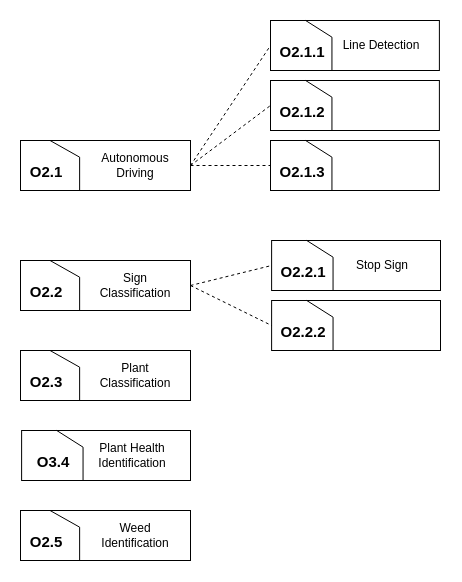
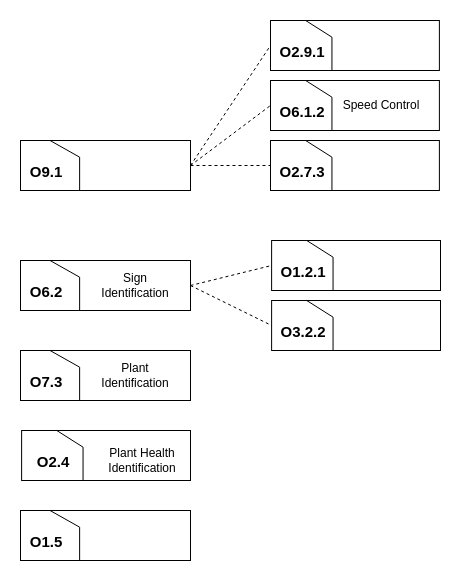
- <mxCell id="29" value="Line Detection" style="text;strokeColor=none;align=center;fillColor=none;html=1;verticalAlign=middle;whiteSpace=wrap;rounded=0;" vertex="1" parent="23"><mxGeometry x="62.222" y="10" width="80" height="30" as="geometry" /></mxCell>
- <mxCell id="28" value="O2.1.1" style="text;strokeColor=none;align=center;fillColor=none;html=1;verticalAlign=middle;whiteSpace=wrap;rounded=0;fontStyle=1;fontSize=15;" vertex="1" parent="25"><mxGeometry x="-13.14" y="22.222" width="19.71" height="16.667" as="geometry" /></mxCell>
+ <mxCell id="28" value="O2.9.1" style="text;strokeColor=none;align=center;fillColor=none;html=1;verticalAlign=middle;whiteSpace=wrap;rounded=0;fontStyle=1;fontSize=15;" vertex="1" parent="25"><mxGeometry x="-13.14" y="22.222" width="19.71" height="16.667" as="geometry" /></mxCell>
+ <mxCell id="44" value="Speed Control" style="text;strokeColor=none;align=center;fillColor=none;html=1;verticalAlign=middle;whiteSpace=wrap;rounded=0;" vertex="1" parent="38"><mxGeometry x="62.222" y="10" width="80" height="30" as="geometry" /></mxCell>
- <mxCell id="43" value="O2.1.2" style="text;strokeColor=none;align=center;fillColor=none;html=1;verticalAlign=middle;whiteSpace=wrap;rounded=0;fontStyle=1;fontSize=15;" vertex="1" parent="40"><mxGeometry x="-13.14" y="22.222" width="19.71" height="16.667" as="geometry" /></mxCell>
+ <mxCell id="43" value="O6.1.2" style="text;strokeColor=none;align=center;fillColor=none;html=1;verticalAlign=middle;whiteSpace=wrap;rounded=0;fontStyle=1;fontSize=15;" vertex="1" parent="40"><mxGeometry x="-13.14" y="22.222" width="19.71" height="16.667" as="geometry" /></mxCell>
- <mxCell id="22" value="Autonomous&lt;br&gt;Driving" style="text;strokeColor=none;align=center;fillColor=none;html=1;verticalAlign=middle;whiteSpace=wrap;rounded=0;" vertex="1" parent="16"><mxGeometry x="70" y="10" width="90" height="30" as="geometry" /></mxCell>
- <mxCell id="21" value="O2.1" style="text;strokeColor=none;align=center;fillColor=none;html=1;verticalAlign=middle;whiteSpace=wrap;rounded=0;fontStyle=1;fontSize=15;" vertex="1" parent="18"><mxGeometry x="-14.783" y="22.222" width="22.174" height="16.667" as="geometry" /></mxCell>
+ <mxCell id="21" value="O9.1" style="text;strokeColor=none;align=center;fillColor=none;html=1;verticalAlign=middle;whiteSpace=wrap;rounded=0;fontStyle=1;fontSize=15;" vertex="1" parent="18"><mxGeometry x="-14.783" y="22.222" width="22.174" height="16.667" as="geometry" /></mxCell>
- <mxCell id="50" value="O2.1.3" style="text;strokeColor=none;align=center;fillColor=none;html=1;verticalAlign=middle;whiteSpace=wrap;rounded=0;fontStyle=1;fontSize=15;" vertex="1" parent="47"><mxGeometry x="-13.14" y="22.222" width="19.71" height="16.667" as="geometry" /></mxCell>
+ <mxCell id="50" value="O2.7.3" style="text;strokeColor=none;align=center;fillColor=none;html=1;verticalAlign=middle;whiteSpace=wrap;rounded=0;fontStyle=1;fontSize=15;" vertex="1" parent="47"><mxGeometry x="-13.14" y="22.222" width="19.71" height="16.667" as="geometry" /></mxCell>
- <mxCell id="59" value="Stop Sign" style="text;strokeColor=none;align=center;fillColor=none;html=1;verticalAlign=middle;whiteSpace=wrap;rounded=0;" vertex="1" parent="53"><mxGeometry x="62.222" y="10" width="80" height="30" as="geometry" /></mxCell>
- <mxCell id="58" value="O2.2.1" style="text;strokeColor=none;align=center;fillColor=none;html=1;verticalAlign=middle;whiteSpace=wrap;rounded=0;fontStyle=1;fontSize=15;" vertex="1" parent="55"><mxGeometry x="-13.14" y="22.222" width="19.71" height="16.667" as="geometry" /></mxCell>
+ <mxCell id="58" value="O1.2.1" style="text;strokeColor=none;align=center;fillColor=none;html=1;verticalAlign=middle;whiteSpace=wrap;rounded=0;fontStyle=1;fontSize=15;" vertex="1" parent="55"><mxGeometry x="-13.14" y="22.222" width="19.71" height="16.667" as="geometry" /></mxCell>
- <mxCell id="37" value="Sign Classification" style="text;strokeColor=none;align=center;fillColor=none;html=1;verticalAlign=middle;whiteSpace=wrap;rounded=0;" vertex="1" parent="31"><mxGeometry x="70" y="10" width="90" height="30" as="geometry" /></mxCell>
+ <mxCell id="37" value="Sign Identification" style="text;strokeColor=none;align=center;fillColor=none;html=1;verticalAlign=middle;whiteSpace=wrap;rounded=0;" vertex="1" parent="31"><mxGeometry x="70" y="10" width="90" height="30" as="geometry" /></mxCell>
- <mxCell id="36" value="O2.2" style="text;strokeColor=none;align=center;fillColor=none;html=1;verticalAlign=middle;whiteSpace=wrap;rounded=0;fontStyle=1;fontSize=15;" vertex="1" parent="33"><mxGeometry x="-14.783" y="22.222" width="22.174" height="16.667" as="geometry" /></mxCell>
+ <mxCell id="36" value="O6.2" style="text;strokeColor=none;align=center;fillColor=none;html=1;verticalAlign=middle;whiteSpace=wrap;rounded=0;fontStyle=1;fontSize=15;" vertex="1" parent="33"><mxGeometry x="-14.783" y="22.222" width="22.174" height="16.667" as="geometry" /></mxCell>
- <mxCell id="65" value="O2.2.2" style="text;strokeColor=none;align=center;fillColor=none;html=1;verticalAlign=middle;whiteSpace=wrap;rounded=0;fontStyle=1;fontSize=15;" vertex="1" parent="62"><mxGeometry x="-13.14" y="22.222" width="19.71" height="16.667" as="geometry" /></mxCell>
+ <mxCell id="65" value="O3.2.2" style="text;strokeColor=none;align=center;fillColor=none;html=1;verticalAlign=middle;whiteSpace=wrap;rounded=0;fontStyle=1;fontSize=15;" vertex="1" parent="62"><mxGeometry x="-13.14" y="22.222" width="19.71" height="16.667" as="geometry" /></mxCell>
- <mxCell id="8" value="Plant Classification" style="text;strokeColor=none;align=center;fillColor=none;html=1;verticalAlign=middle;whiteSpace=wrap;rounded=0;" vertex="1" parent="2"><mxGeometry x="70" y="10" width="90" height="30" as="geometry" /></mxCell>
+ <mxCell id="8" value="Plant Identification" style="text;strokeColor=none;align=center;fillColor=none;html=1;verticalAlign=middle;whiteSpace=wrap;rounded=0;" vertex="1" parent="2"><mxGeometry x="70" y="10" width="90" height="30" as="geometry" /></mxCell>
- <mxCell id="7" value="O2.3" style="text;strokeColor=none;align=center;fillColor=none;html=1;verticalAlign=middle;whiteSpace=wrap;rounded=0;fontStyle=1;fontSize=15;" vertex="1" parent="4"><mxGeometry x="-14.783" y="22.222" width="22.174" height="16.667" as="geometry" /></mxCell>
+ <mxCell id="7" value="O7.3" style="text;strokeColor=none;align=center;fillColor=none;html=1;verticalAlign=middle;whiteSpace=wrap;rounded=0;fontStyle=1;fontSize=15;" vertex="1" parent="4"><mxGeometry x="-14.783" y="22.222" width="22.174" height="16.667" as="geometry" /></mxCell>
- <mxCell id="74" value="Plant Health Identification" style="text;strokeColor=none;align=center;fillColor=none;html=1;verticalAlign=middle;whiteSpace=wrap;rounded=0;" vertex="1" parent="68"><mxGeometry x="62.222" y="10" width="80" height="30" as="geometry" /></mxCell>
+ <mxCell id="74" value="Plant Health Identification" style="text;strokeColor=none;align=center;fillColor=none;html=1;verticalAlign=middle;whiteSpace=wrap;rounded=0;" vertex="1" parent="68"><mxGeometry x="72.222" y="15" width="80" height="30" as="geometry" /></mxCell>
- <mxCell id="73" value="O3.4" style="text;strokeColor=none;align=center;fillColor=none;html=1;verticalAlign=middle;whiteSpace=wrap;rounded=0;fontStyle=1;fontSize=15;" vertex="1" parent="70"><mxGeometry x="-13.14" y="22.222" width="19.71" height="16.667" as="geometry" /></mxCell>
+ <mxCell id="73" value="O2.4" style="text;strokeColor=none;align=center;fillColor=none;html=1;verticalAlign=middle;whiteSpace=wrap;rounded=0;fontStyle=1;fontSize=15;" vertex="1" parent="70"><mxGeometry x="-13.14" y="22.222" width="19.71" height="16.667" as="geometry" /></mxCell>
- <mxCell id="15" value="Weed Identification" style="text;strokeColor=none;align=center;fillColor=none;html=1;verticalAlign=middle;whiteSpace=wrap;rounded=0;" vertex="1" parent="9"><mxGeometry x="70" y="10" width="90" height="30" as="geometry" /></mxCell>
- <mxCell id="14" value="O2.5" style="text;strokeColor=none;align=center;fillColor=none;html=1;verticalAlign=middle;whiteSpace=wrap;rounded=0;fontStyle=1;fontSize=15;" vertex="1" parent="11"><mxGeometry x="-14.783" y="22.222" width="22.174" height="16.667" as="geometry" /></mxCell>
+ <mxCell id="14" value="O1.5" style="text;strokeColor=none;align=center;fillColor=none;html=1;verticalAlign=middle;whiteSpace=wrap;rounded=0;fontStyle=1;fontSize=15;" vertex="1" parent="11"><mxGeometry x="-14.783" y="22.222" width="22.174" height="16.667" as="geometry" /></mxCell>
